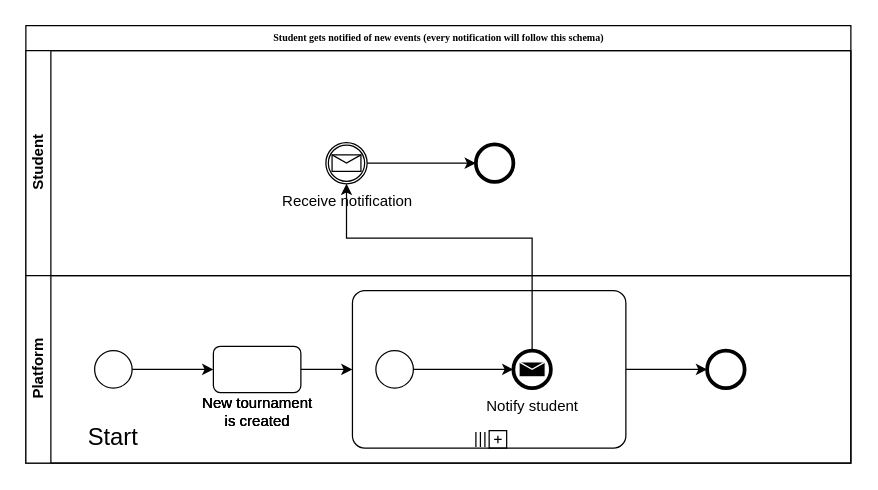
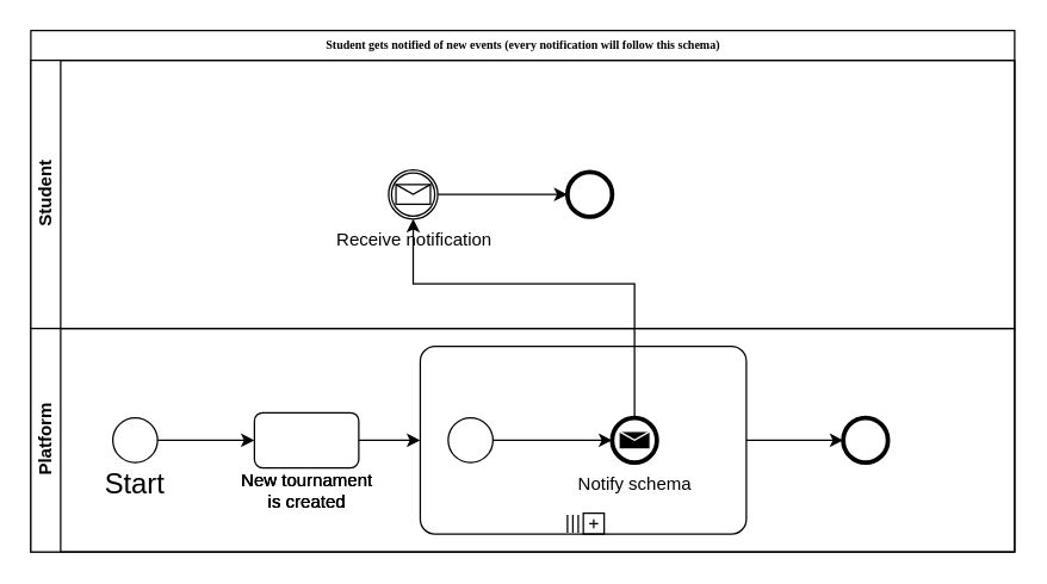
- <mxCell id="19" value="Notify student" style="text;html=1;strokeColor=none;fillColor=none;align=center;verticalAlign=middle;whiteSpace=wrap;rounded=0;" vertex="1" parent="15"><mxGeometry x="96.25" y="78" width="95" height="30" as="geometry" /></mxCell>
+ <mxCell id="19" value="Notify schema" style="text;html=1;strokeColor=none;fillColor=none;align=center;verticalAlign=middle;whiteSpace=wrap;rounded=0;" vertex="1" parent="15"><mxGeometry x="96.25" y="78" width="95" height="30" as="geometry" /></mxCell>
- <mxCell id="10" value="&lt;font style=&quot;font-size: 19px;&quot;&gt;Start&lt;/font&gt;" style="text;html=1;strokeColor=none;fillColor=none;align=center;verticalAlign=middle;whiteSpace=wrap;rounded=0;" vertex="1" parent="7"><mxGeometry x="40" y="115" width="60" height="30" as="geometry" /></mxCell>
+ <mxCell id="10" value="&lt;font style=&quot;font-size: 19px;&quot;&gt;Start&lt;/font&gt;" style="text;html=1;strokeColor=none;fillColor=none;align=center;verticalAlign=middle;whiteSpace=wrap;rounded=0;" vertex="1" parent="7"><mxGeometry x="40" y="90" width="60" height="30" as="geometry" /></mxCell>
